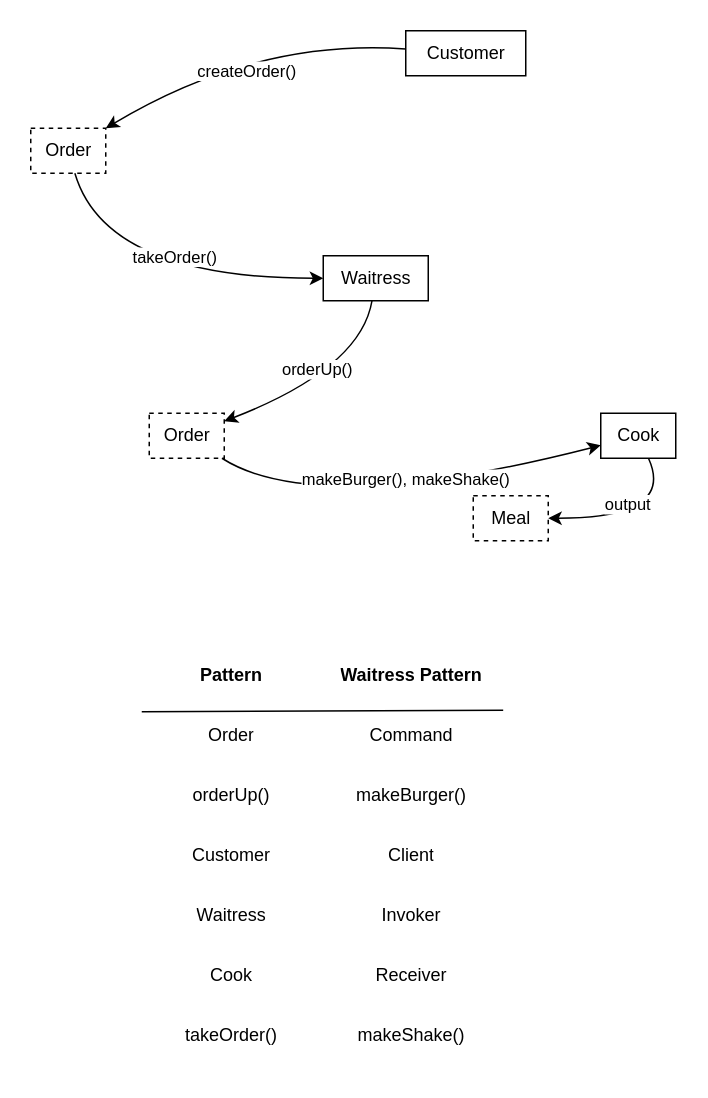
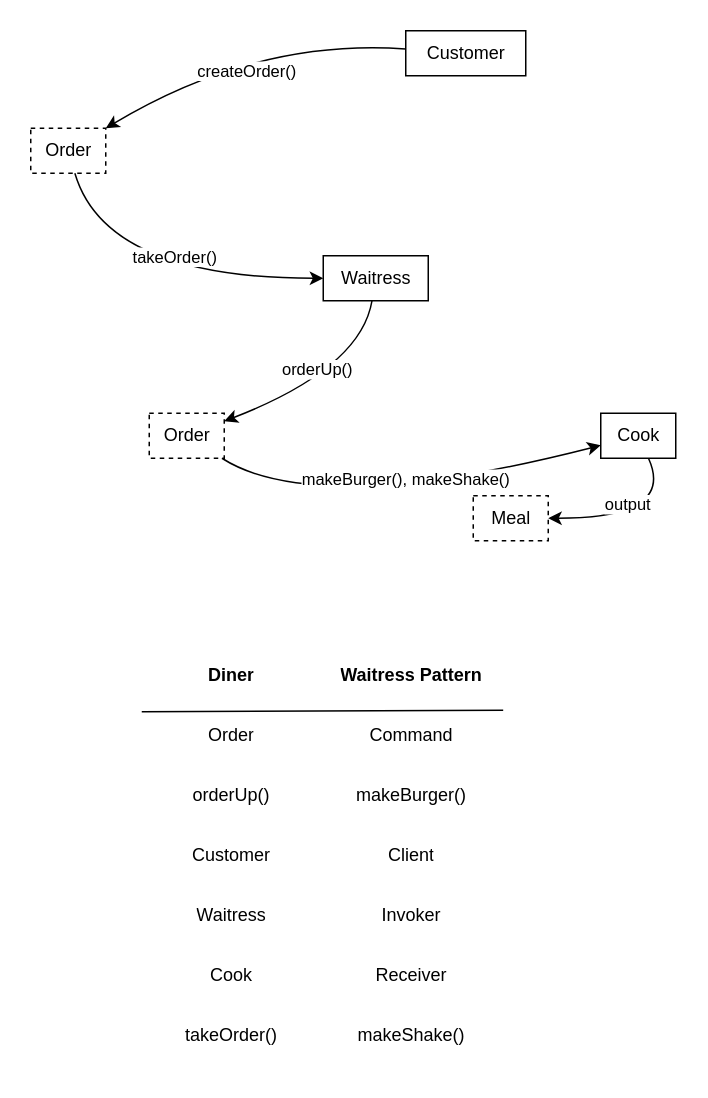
- <mxCell id="20" value="&lt;b&gt;Pattern&lt;/b&gt;" style="shape=partialRectangle;html=1;whiteSpace=wrap;connectable=1;fillColor=none;top=0;left=0;bottom=0;right=0;overflow=hidden;strokeColor=default;movable=1;resizable=1;rotatable=1;deletable=1;editable=1;" parent="19" vertex="1"><mxGeometry width="120" height="40" as="geometry"><mxRectangle width="120" height="40" as="alternateBounds" /></mxGeometry></mxCell>
+ <mxCell id="20" value="&lt;b&gt;Diner&lt;/b&gt;" style="shape=partialRectangle;html=1;whiteSpace=wrap;connectable=1;fillColor=none;top=0;left=0;bottom=0;right=0;overflow=hidden;strokeColor=default;movable=1;resizable=1;rotatable=1;deletable=1;editable=1;" parent="19" vertex="1"><mxGeometry width="120" height="40" as="geometry"><mxRectangle width="120" height="40" as="alternateBounds" /></mxGeometry></mxCell>
